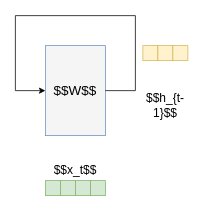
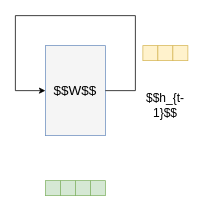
- <mxCell id="12" value="&lt;font style=&quot;font-size: 16px;&quot;&gt;$$x_t$$&lt;/font&gt;" style="text;html=1;strokeColor=none;fillColor=none;align=center;verticalAlign=middle;whiteSpace=wrap;rounded=0;" vertex="1" parent="1"><mxGeometry x="70" y="210" width="60" height="30" as="geometry" /></mxCell>
